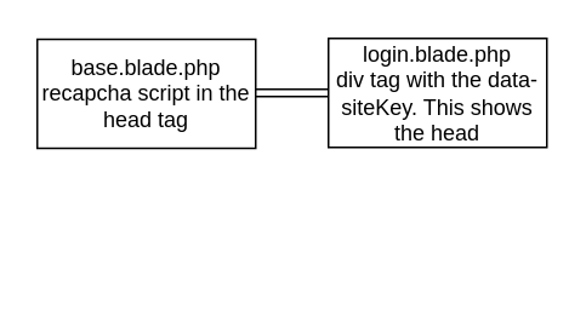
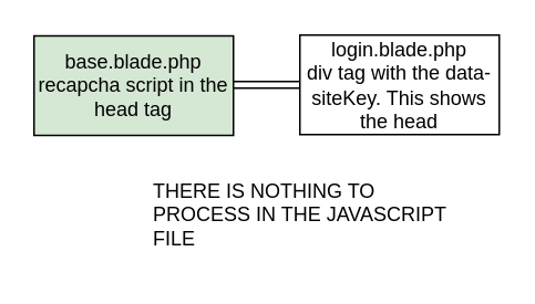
- <mxCell id="2" value="base.blade.php&lt;div&gt;recapcha script in the head tag&lt;/div&gt;" style="rounded=0;whiteSpace=wrap;html=1;" vertex="1" parent="1"><mxGeometry x="20" y="21" width="120" height="60" as="geometry" /></mxCell>
+ <mxCell id="2" value="base.blade.php&lt;div&gt;recapcha script in the head tag&lt;/div&gt;" style="rounded=0;whiteSpace=wrap;html=1;fillColor=#d5e8d4;" vertex="1" parent="1"><mxGeometry x="20" y="21" width="120" height="60" as="geometry" /></mxCell>
+ <mxCell id="5" value="THERE IS NOTHING TO PROCESS IN THE JAVASCRIPT FILE" style="text;html=1;whiteSpace=wrap;overflow=hidden;rounded=0;" vertex="1" parent="1"><mxGeometry x="90" y="101" width="180" height="60" as="geometry" /></mxCell>
